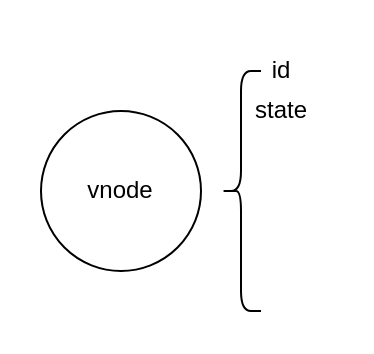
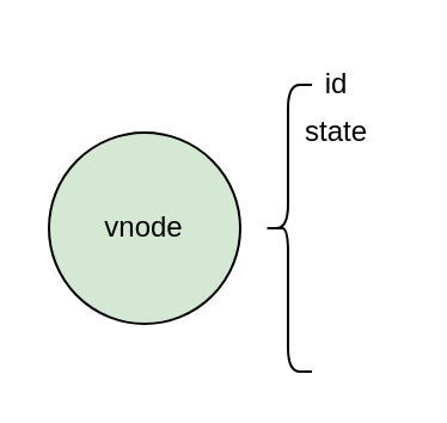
- <mxCell id="2" value="vnode" style="ellipse;whiteSpace=wrap;html=1;aspect=fixed;" parent="1" vertex="1"><mxGeometry x="20" y="55" width="80" height="80" as="geometry" /></mxCell>
+ <mxCell id="2" value="vnode" style="ellipse;whiteSpace=wrap;html=1;aspect=fixed;fillColor=#d5e8d4;" parent="1" vertex="1"><mxGeometry x="20" y="55" width="80" height="80" as="geometry" /></mxCell>
